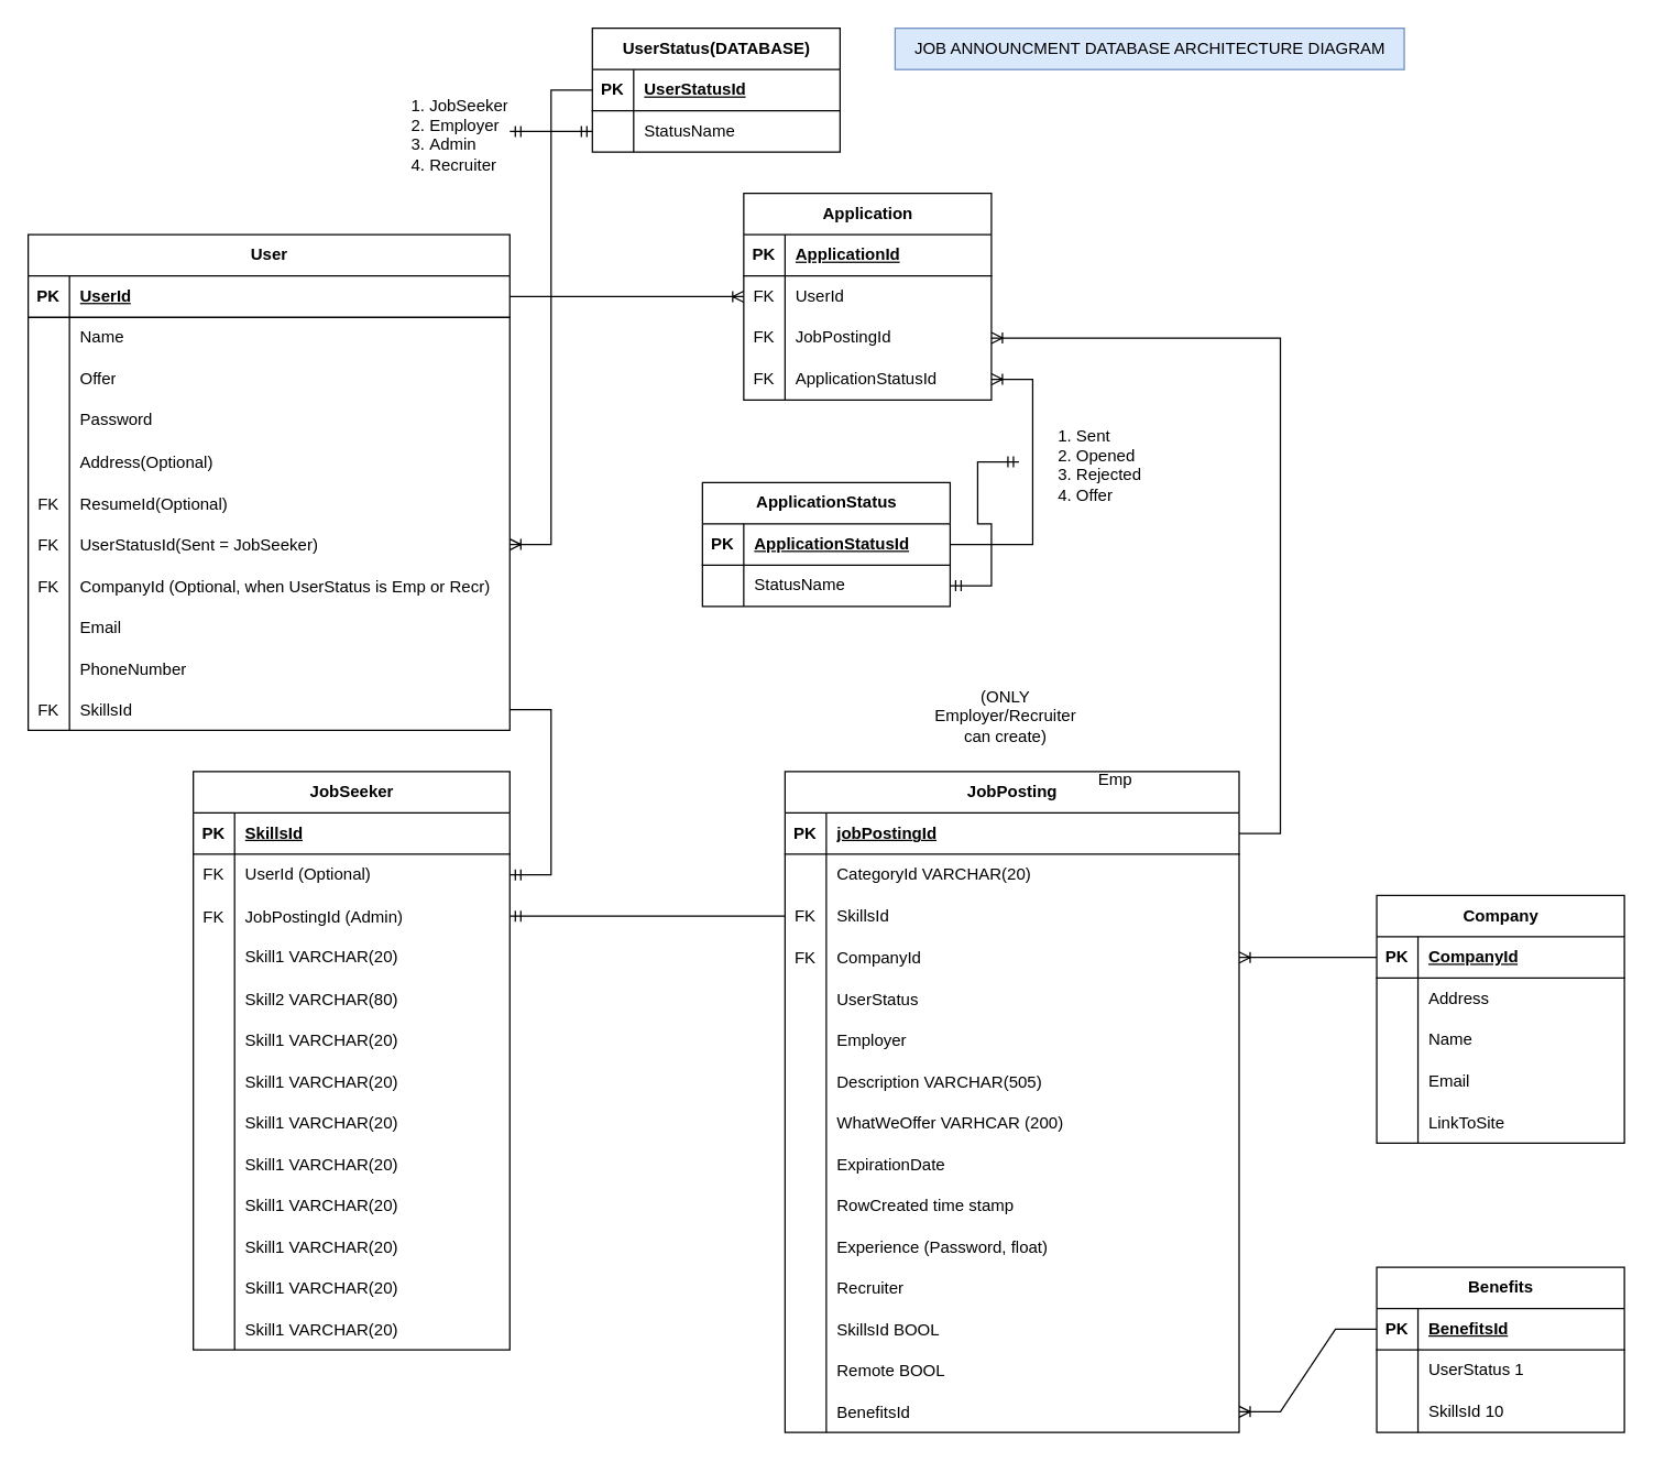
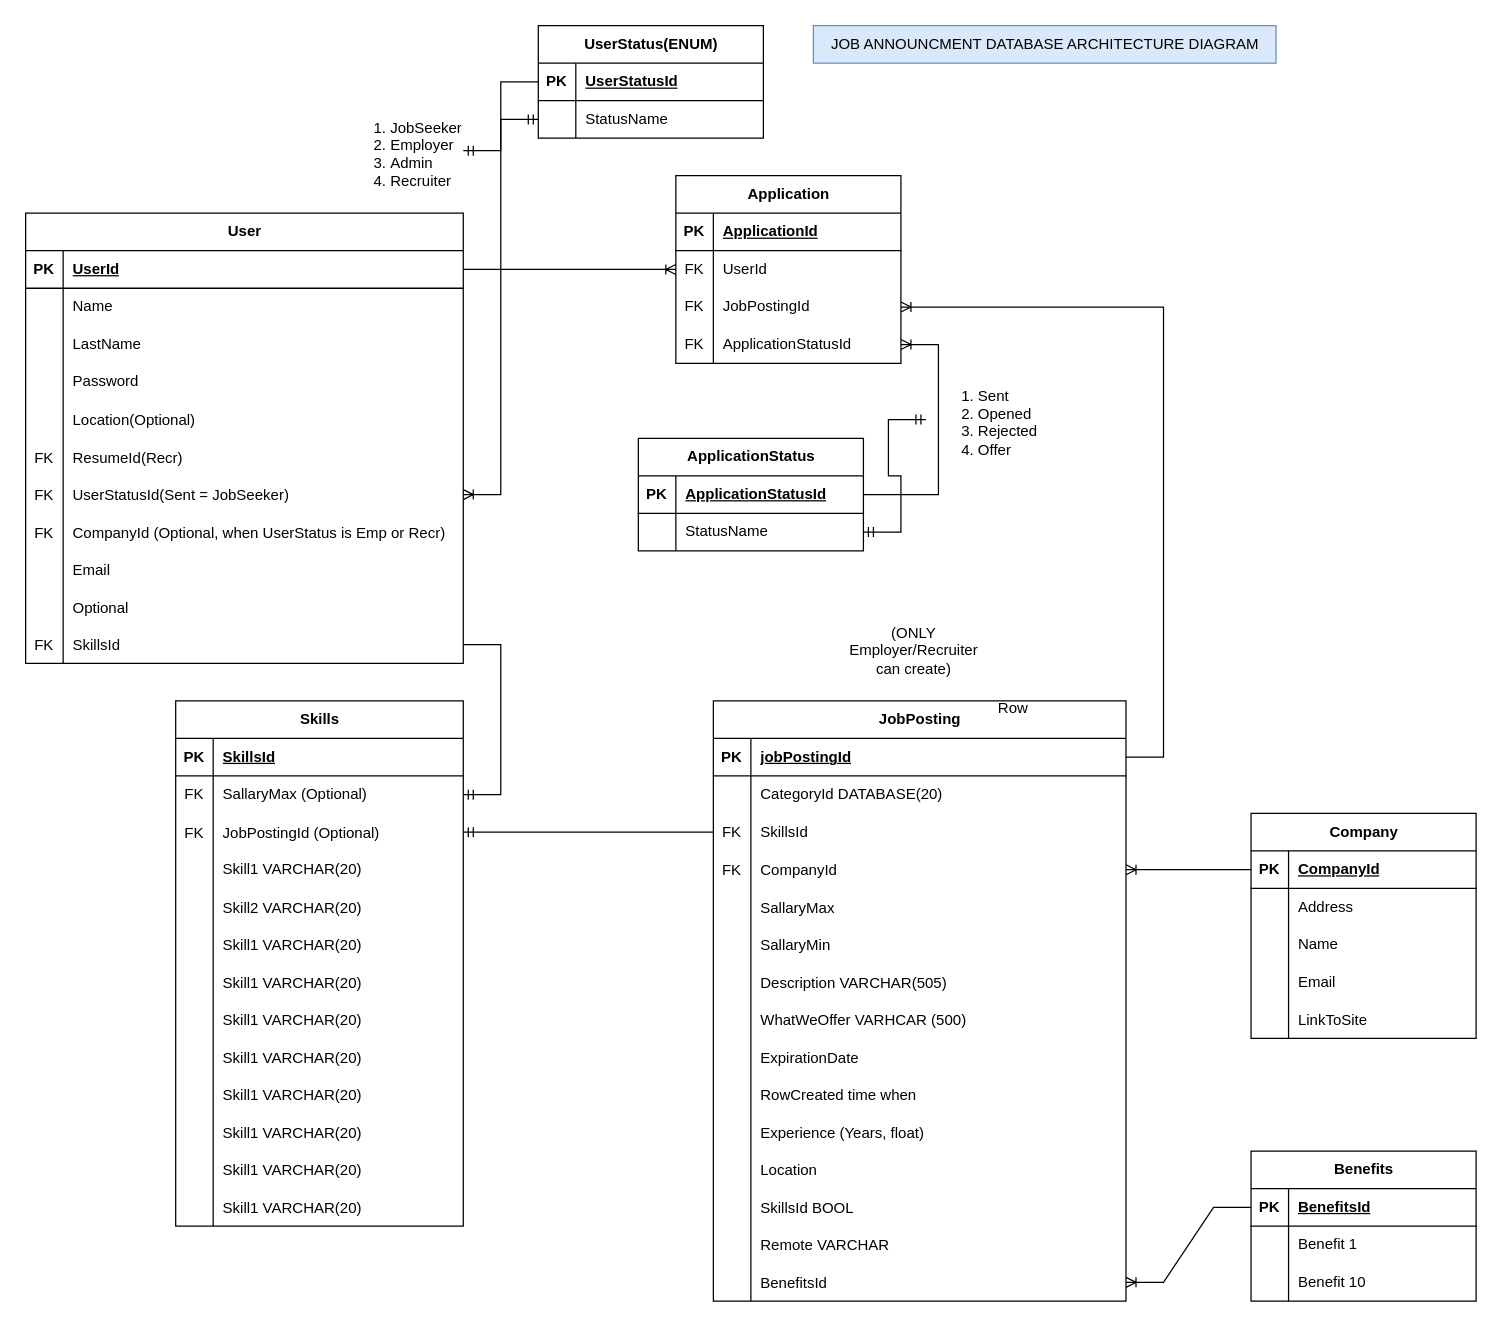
- <mxCell id="78" value="UserStatus(DATABASE)" style="shape=table;startSize=30;container=1;collapsible=1;childLayout=tableLayout;fixedRows=1;rowLines=0;fontStyle=1;align=center;resizeLast=1;html=1;" parent="1" vertex="1"><mxGeometry x="430" y="20" width="180" height="90" as="geometry" /></mxCell>
+ <mxCell id="78" value="UserStatus(ENUM)" style="shape=table;startSize=30;container=1;collapsible=1;childLayout=tableLayout;fixedRows=1;rowLines=0;fontStyle=1;align=center;resizeLast=1;html=1;" parent="1" vertex="1"><mxGeometry x="430" y="20" width="180" height="90" as="geometry" /></mxCell>
- <mxCell id="36" value="&lt;ol&gt;&lt;li&gt;JobSeeker&lt;/li&gt;&lt;li&gt;Employer&lt;/li&gt;&lt;li&gt;Admin&lt;/li&gt;&lt;li&gt;Recruiter&lt;/li&gt;&lt;/ol&gt;" style="text;strokeColor=none;fillColor=none;html=1;whiteSpace=wrap;verticalAlign=middle;overflow=hidden;" parent="1" vertex="1"><mxGeometry x="270" y="55" width="100" height="80" as="geometry" /></mxCell>
+ <mxCell id="36" value="&lt;ol&gt;&lt;li&gt;JobSeeker&lt;/li&gt;&lt;li&gt;Employer&lt;/li&gt;&lt;li&gt;Admin&lt;/li&gt;&lt;li&gt;Recruiter&lt;/li&gt;&lt;/ol&gt;" style="text;strokeColor=none;fillColor=none;html=1;whiteSpace=wrap;verticalAlign=middle;overflow=hidden;" parent="1" vertex="1"><mxGeometry x="270" y="80" width="100" height="80" as="geometry" /></mxCell>
- <mxCell id="11" value="Offer" style="shape=partialRectangle;connectable=0;fillColor=none;top=0;left=0;bottom=0;right=0;align=left;spacingLeft=6;overflow=hidden;whiteSpace=wrap;html=1;" parent="9" vertex="1"><mxGeometry x="30" width="320" height="30" as="geometry"><mxRectangle width="320" height="30" as="alternateBounds" /></mxGeometry></mxCell>
+ <mxCell id="11" value="LastName" style="shape=partialRectangle;connectable=0;fillColor=none;top=0;left=0;bottom=0;right=0;align=left;spacingLeft=6;overflow=hidden;whiteSpace=wrap;html=1;" parent="9" vertex="1"><mxGeometry x="30" width="320" height="30" as="geometry"><mxRectangle width="320" height="30" as="alternateBounds" /></mxGeometry></mxCell>
- <mxCell id="17" value="Address(Optional)" style="shape=partialRectangle;connectable=0;fillColor=none;top=0;left=0;bottom=0;right=0;align=left;spacingLeft=6;overflow=hidden;" parent="15" vertex="1"><mxGeometry x="30" width="320" height="30" as="geometry"><mxRectangle width="320" height="30" as="alternateBounds" /></mxGeometry></mxCell>
+ <mxCell id="17" value="Location(Optional)" style="shape=partialRectangle;connectable=0;fillColor=none;top=0;left=0;bottom=0;right=0;align=left;spacingLeft=6;overflow=hidden;" parent="15" vertex="1"><mxGeometry x="30" width="320" height="30" as="geometry"><mxRectangle width="320" height="30" as="alternateBounds" /></mxGeometry></mxCell>
- <mxCell id="20" value="ResumeId(Optional)" style="shape=partialRectangle;connectable=0;fillColor=none;top=0;left=0;bottom=0;right=0;align=left;spacingLeft=6;overflow=hidden;" parent="18" vertex="1"><mxGeometry x="30" width="320" height="30" as="geometry"><mxRectangle width="320" height="30" as="alternateBounds" /></mxGeometry></mxCell>
+ <mxCell id="20" value="ResumeId(Recr)" style="shape=partialRectangle;connectable=0;fillColor=none;top=0;left=0;bottom=0;right=0;align=left;spacingLeft=6;overflow=hidden;" parent="18" vertex="1"><mxGeometry x="30" width="320" height="30" as="geometry"><mxRectangle width="320" height="30" as="alternateBounds" /></mxGeometry></mxCell>
- <mxCell id="32" value="PhoneNumber" style="shape=partialRectangle;connectable=0;fillColor=none;top=0;left=0;bottom=0;right=0;align=left;spacingLeft=6;overflow=hidden;" parent="30" vertex="1"><mxGeometry x="30" width="320" height="30" as="geometry"><mxRectangle width="320" height="30" as="alternateBounds" /></mxGeometry></mxCell>
+ <mxCell id="32" value="Optional" style="shape=partialRectangle;connectable=0;fillColor=none;top=0;left=0;bottom=0;right=0;align=left;spacingLeft=6;overflow=hidden;" parent="30" vertex="1"><mxGeometry x="30" width="320" height="30" as="geometry"><mxRectangle width="320" height="30" as="alternateBounds" /></mxGeometry></mxCell>
- <mxCell id="191" value="Emp" style="shape=partialRectangle;connectable=0;fillColor=none;top=0;left=0;bottom=0;right=0;align=left;spacingLeft=6;overflow=hidden;" parent="189" vertex="1"><mxGeometry x="30" width="150" height="30" as="geometry"><mxRectangle width="150" height="30" as="alternateBounds" /></mxGeometry></mxCell>
+ <mxCell id="191" value="Row" style="shape=partialRectangle;connectable=0;fillColor=none;top=0;left=0;bottom=0;right=0;align=left;spacingLeft=6;overflow=hidden;" parent="189" vertex="1"><mxGeometry x="30" width="150" height="30" as="geometry"><mxRectangle width="150" height="30" as="alternateBounds" /></mxGeometry></mxCell>
- <mxCell id="38" value="JobSeeker" style="shape=table;startSize=30;container=1;collapsible=1;childLayout=tableLayout;fixedRows=1;rowLines=0;fontStyle=1;align=center;resizeLast=1;html=1;" parent="1" vertex="1"><mxGeometry x="140" y="560" width="230" height="420" as="geometry" /></mxCell>
+ <mxCell id="38" value="Skills" style="shape=table;startSize=30;container=1;collapsible=1;childLayout=tableLayout;fixedRows=1;rowLines=0;fontStyle=1;align=center;resizeLast=1;html=1;" parent="1" vertex="1"><mxGeometry x="140" y="560" width="230" height="420" as="geometry" /></mxCell>
- <mxCell id="44" value="UserId (Optional)" style="shape=partialRectangle;connectable=0;fillColor=none;top=0;left=0;bottom=0;right=0;align=left;spacingLeft=6;overflow=hidden;whiteSpace=wrap;html=1;" parent="42" vertex="1"><mxGeometry x="30" width="200" height="30" as="geometry"><mxRectangle width="200" height="30" as="alternateBounds" /></mxGeometry></mxCell>
+ <mxCell id="44" value="SallaryMax (Optional)" style="shape=partialRectangle;connectable=0;fillColor=none;top=0;left=0;bottom=0;right=0;align=left;spacingLeft=6;overflow=hidden;whiteSpace=wrap;html=1;" parent="42" vertex="1"><mxGeometry x="30" width="200" height="30" as="geometry"><mxRectangle width="200" height="30" as="alternateBounds" /></mxGeometry></mxCell>
- <mxCell id="91" value="CategoryId VARCHAR(20)" style="shape=partialRectangle;connectable=0;fillColor=none;top=0;left=0;bottom=0;right=0;align=left;spacingLeft=6;overflow=hidden;whiteSpace=wrap;html=1;" parent="89" vertex="1"><mxGeometry x="30" width="300" height="30" as="geometry"><mxRectangle width="300" height="30" as="alternateBounds" /></mxGeometry></mxCell>
+ <mxCell id="91" value="CategoryId DATABASE(20)" style="shape=partialRectangle;connectable=0;fillColor=none;top=0;left=0;bottom=0;right=0;align=left;spacingLeft=6;overflow=hidden;whiteSpace=wrap;html=1;" parent="89" vertex="1"><mxGeometry x="30" width="300" height="30" as="geometry"><mxRectangle width="300" height="30" as="alternateBounds" /></mxGeometry></mxCell>
- <mxCell id="47" value="JobPostingId (Admin)" style="shape=partialRectangle;connectable=0;fillColor=none;top=0;left=0;bottom=0;right=0;align=left;spacingLeft=6;overflow=hidden;" parent="45" vertex="1"><mxGeometry x="30" width="200" height="30" as="geometry"><mxRectangle width="200" height="30" as="alternateBounds" /></mxGeometry></mxCell>
+ <mxCell id="47" value="JobPostingId (Optional)" style="shape=partialRectangle;connectable=0;fillColor=none;top=0;left=0;bottom=0;right=0;align=left;spacingLeft=6;overflow=hidden;" parent="45" vertex="1"><mxGeometry x="30" width="200" height="30" as="geometry"><mxRectangle width="200" height="30" as="alternateBounds" /></mxGeometry></mxCell>
- <mxCell id="53" value="Skill2 VARCHAR(80)" style="shape=partialRectangle;connectable=0;fillColor=none;top=0;left=0;bottom=0;right=0;align=left;spacingLeft=6;overflow=hidden;" parent="51" vertex="1"><mxGeometry x="30" width="200" height="30" as="geometry"><mxRectangle width="200" height="30" as="alternateBounds" /></mxGeometry></mxCell>
+ <mxCell id="53" value="Skill2 VARCHAR(20)" style="shape=partialRectangle;connectable=0;fillColor=none;top=0;left=0;bottom=0;right=0;align=left;spacingLeft=6;overflow=hidden;" parent="51" vertex="1"><mxGeometry x="30" width="200" height="30" as="geometry"><mxRectangle width="200" height="30" as="alternateBounds" /></mxGeometry></mxCell>
- <mxCell id="100" value="UserStatus" style="shape=partialRectangle;connectable=0;fillColor=none;top=0;left=0;bottom=0;right=0;align=left;spacingLeft=6;overflow=hidden;" parent="98" vertex="1"><mxGeometry x="30" width="300" height="30" as="geometry"><mxRectangle width="300" height="30" as="alternateBounds" /></mxGeometry></mxCell>
+ <mxCell id="100" value="SallaryMax" style="shape=partialRectangle;connectable=0;fillColor=none;top=0;left=0;bottom=0;right=0;align=left;spacingLeft=6;overflow=hidden;" parent="98" vertex="1"><mxGeometry x="30" width="300" height="30" as="geometry"><mxRectangle width="300" height="30" as="alternateBounds" /></mxGeometry></mxCell>
- <mxCell id="103" value="Employer" style="shape=partialRectangle;connectable=0;fillColor=none;top=0;left=0;bottom=0;right=0;align=left;spacingLeft=6;overflow=hidden;" parent="101" vertex="1"><mxGeometry x="30" width="300" height="30" as="geometry"><mxRectangle width="300" height="30" as="alternateBounds" /></mxGeometry></mxCell>
+ <mxCell id="103" value="SallaryMin" style="shape=partialRectangle;connectable=0;fillColor=none;top=0;left=0;bottom=0;right=0;align=left;spacingLeft=6;overflow=hidden;" parent="101" vertex="1"><mxGeometry x="30" width="300" height="30" as="geometry"><mxRectangle width="300" height="30" as="alternateBounds" /></mxGeometry></mxCell>
- <mxCell id="109" value="WhatWeOffer VARHCAR (200)" style="shape=partialRectangle;connectable=0;fillColor=none;top=0;left=0;bottom=0;right=0;align=left;spacingLeft=6;overflow=hidden;" parent="107" vertex="1"><mxGeometry x="30" width="300" height="30" as="geometry"><mxRectangle width="300" height="30" as="alternateBounds" /></mxGeometry></mxCell>
+ <mxCell id="109" value="WhatWeOffer VARHCAR (500)" style="shape=partialRectangle;connectable=0;fillColor=none;top=0;left=0;bottom=0;right=0;align=left;spacingLeft=6;overflow=hidden;" parent="107" vertex="1"><mxGeometry x="30" width="300" height="30" as="geometry"><mxRectangle width="300" height="30" as="alternateBounds" /></mxGeometry></mxCell>
- <mxCell id="115" value="RowCreated time stamp" style="shape=partialRectangle;connectable=0;fillColor=none;top=0;left=0;bottom=0;right=0;align=left;spacingLeft=6;overflow=hidden;" parent="113" vertex="1"><mxGeometry x="30" width="300" height="30" as="geometry"><mxRectangle width="300" height="30" as="alternateBounds" /></mxGeometry></mxCell>
+ <mxCell id="115" value="RowCreated time when" style="shape=partialRectangle;connectable=0;fillColor=none;top=0;left=0;bottom=0;right=0;align=left;spacingLeft=6;overflow=hidden;" parent="113" vertex="1"><mxGeometry x="30" width="300" height="30" as="geometry"><mxRectangle width="300" height="30" as="alternateBounds" /></mxGeometry></mxCell>
- <mxCell id="118" value="Experience (Password, float)" style="shape=partialRectangle;connectable=0;fillColor=none;top=0;left=0;bottom=0;right=0;align=left;spacingLeft=6;overflow=hidden;" parent="116" vertex="1"><mxGeometry x="30" width="300" height="30" as="geometry"><mxRectangle width="300" height="30" as="alternateBounds" /></mxGeometry></mxCell>
+ <mxCell id="118" value="Experience (Years, float)" style="shape=partialRectangle;connectable=0;fillColor=none;top=0;left=0;bottom=0;right=0;align=left;spacingLeft=6;overflow=hidden;" parent="116" vertex="1"><mxGeometry x="30" width="300" height="30" as="geometry"><mxRectangle width="300" height="30" as="alternateBounds" /></mxGeometry></mxCell>
- <mxCell id="121" value="Recruiter" style="shape=partialRectangle;connectable=0;fillColor=none;top=0;left=0;bottom=0;right=0;align=left;spacingLeft=6;overflow=hidden;" parent="119" vertex="1"><mxGeometry x="30" width="300" height="30" as="geometry"><mxRectangle width="300" height="30" as="alternateBounds" /></mxGeometry></mxCell>
+ <mxCell id="121" value="Location" style="shape=partialRectangle;connectable=0;fillColor=none;top=0;left=0;bottom=0;right=0;align=left;spacingLeft=6;overflow=hidden;" parent="119" vertex="1"><mxGeometry x="30" width="300" height="30" as="geometry"><mxRectangle width="300" height="30" as="alternateBounds" /></mxGeometry></mxCell>
- <mxCell id="183" value="UserStatus 1" style="shape=partialRectangle;connectable=0;fillColor=none;top=0;left=0;bottom=0;right=0;align=left;spacingLeft=6;overflow=hidden;whiteSpace=wrap;html=1;" parent="181" vertex="1"><mxGeometry x="30" width="150" height="30" as="geometry"><mxRectangle width="150" height="30" as="alternateBounds" /></mxGeometry></mxCell>
+ <mxCell id="183" value="Benefit 1" style="shape=partialRectangle;connectable=0;fillColor=none;top=0;left=0;bottom=0;right=0;align=left;spacingLeft=6;overflow=hidden;whiteSpace=wrap;html=1;" parent="181" vertex="1"><mxGeometry x="30" width="150" height="30" as="geometry"><mxRectangle width="150" height="30" as="alternateBounds" /></mxGeometry></mxCell>
- <mxCell id="127" value="Remote BOOL" style="shape=partialRectangle;connectable=0;fillColor=none;top=0;left=0;bottom=0;right=0;align=left;spacingLeft=6;overflow=hidden;" parent="125" vertex="1"><mxGeometry x="30" width="300" height="30" as="geometry"><mxRectangle width="300" height="30" as="alternateBounds" /></mxGeometry></mxCell>
+ <mxCell id="127" value="Remote VARCHAR" style="shape=partialRectangle;connectable=0;fillColor=none;top=0;left=0;bottom=0;right=0;align=left;spacingLeft=6;overflow=hidden;" parent="125" vertex="1"><mxGeometry x="30" width="300" height="30" as="geometry"><mxRectangle width="300" height="30" as="alternateBounds" /></mxGeometry></mxCell>
- <mxCell id="186" value="SkillsId 10" style="shape=partialRectangle;connectable=0;fillColor=none;top=0;left=0;bottom=0;right=0;align=left;spacingLeft=6;overflow=hidden;whiteSpace=wrap;html=1;" parent="184" vertex="1"><mxGeometry x="30" width="150" height="30" as="geometry"><mxRectangle width="150" height="30" as="alternateBounds" /></mxGeometry></mxCell>
+ <mxCell id="186" value="Benefit 10" style="shape=partialRectangle;connectable=0;fillColor=none;top=0;left=0;bottom=0;right=0;align=left;spacingLeft=6;overflow=hidden;whiteSpace=wrap;html=1;" parent="184" vertex="1"><mxGeometry x="30" width="150" height="30" as="geometry"><mxRectangle width="150" height="30" as="alternateBounds" /></mxGeometry></mxCell>
